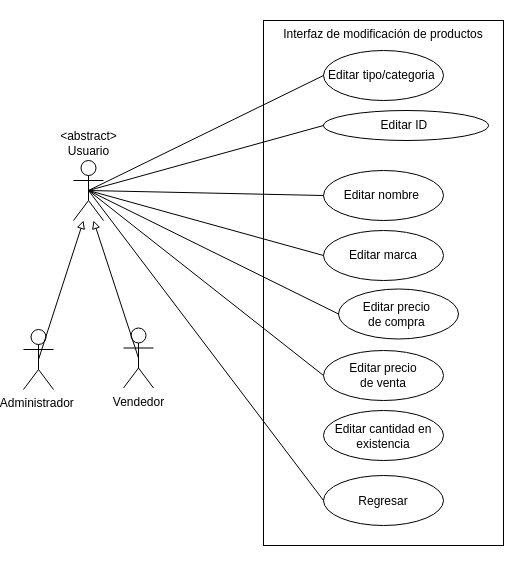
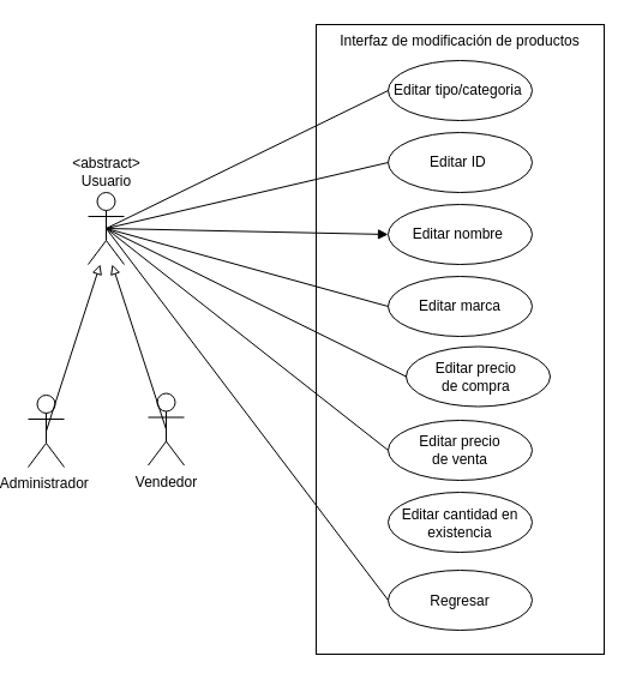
- <mxCell id="6" value="Editar ID&amp;nbsp;" style="ellipse;whiteSpace=wrap;html=1;fillColor=none;spacingTop=0;" parent="1" vertex="1"><mxGeometry x="320" y="110" width="165" height="30" as="geometry" /></mxCell>
+ <mxCell id="6" value="Editar ID&amp;nbsp;" style="ellipse;whiteSpace=wrap;html=1;fillColor=none;spacingTop=0;" parent="1" vertex="1"><mxGeometry x="320" y="110" width="120" height="50" as="geometry" /></mxCell>
- <mxCell id="14" value="" style="endArrow=none;html=1;rounded=0;exitX=0.5;exitY=0.5;exitDx=0;exitDy=0;exitPerimeter=0;entryX=0;entryY=0.5;entryDx=0;entryDy=0;" parent="1" source="2" target="4" edge="1"><mxGeometry width="50" height="50" relative="1" as="geometry"><mxPoint x="175" y="315" as="sourcePoint" /><mxPoint x="330" y="145" as="targetPoint" /></mxGeometry></mxCell>
+ <mxCell id="14" value="" style="endArrow=block;html=1;rounded=0;exitX=0.5;exitY=0.5;exitDx=0;exitDy=0;exitPerimeter=0;entryX=0;entryY=0.5;entryDx=0;entryDy=0;" parent="1" source="2" target="4" edge="1"><mxGeometry width="50" height="50" relative="1" as="geometry"><mxPoint x="175" y="315" as="sourcePoint" /><mxPoint x="330" y="145" as="targetPoint" /></mxGeometry></mxCell>
